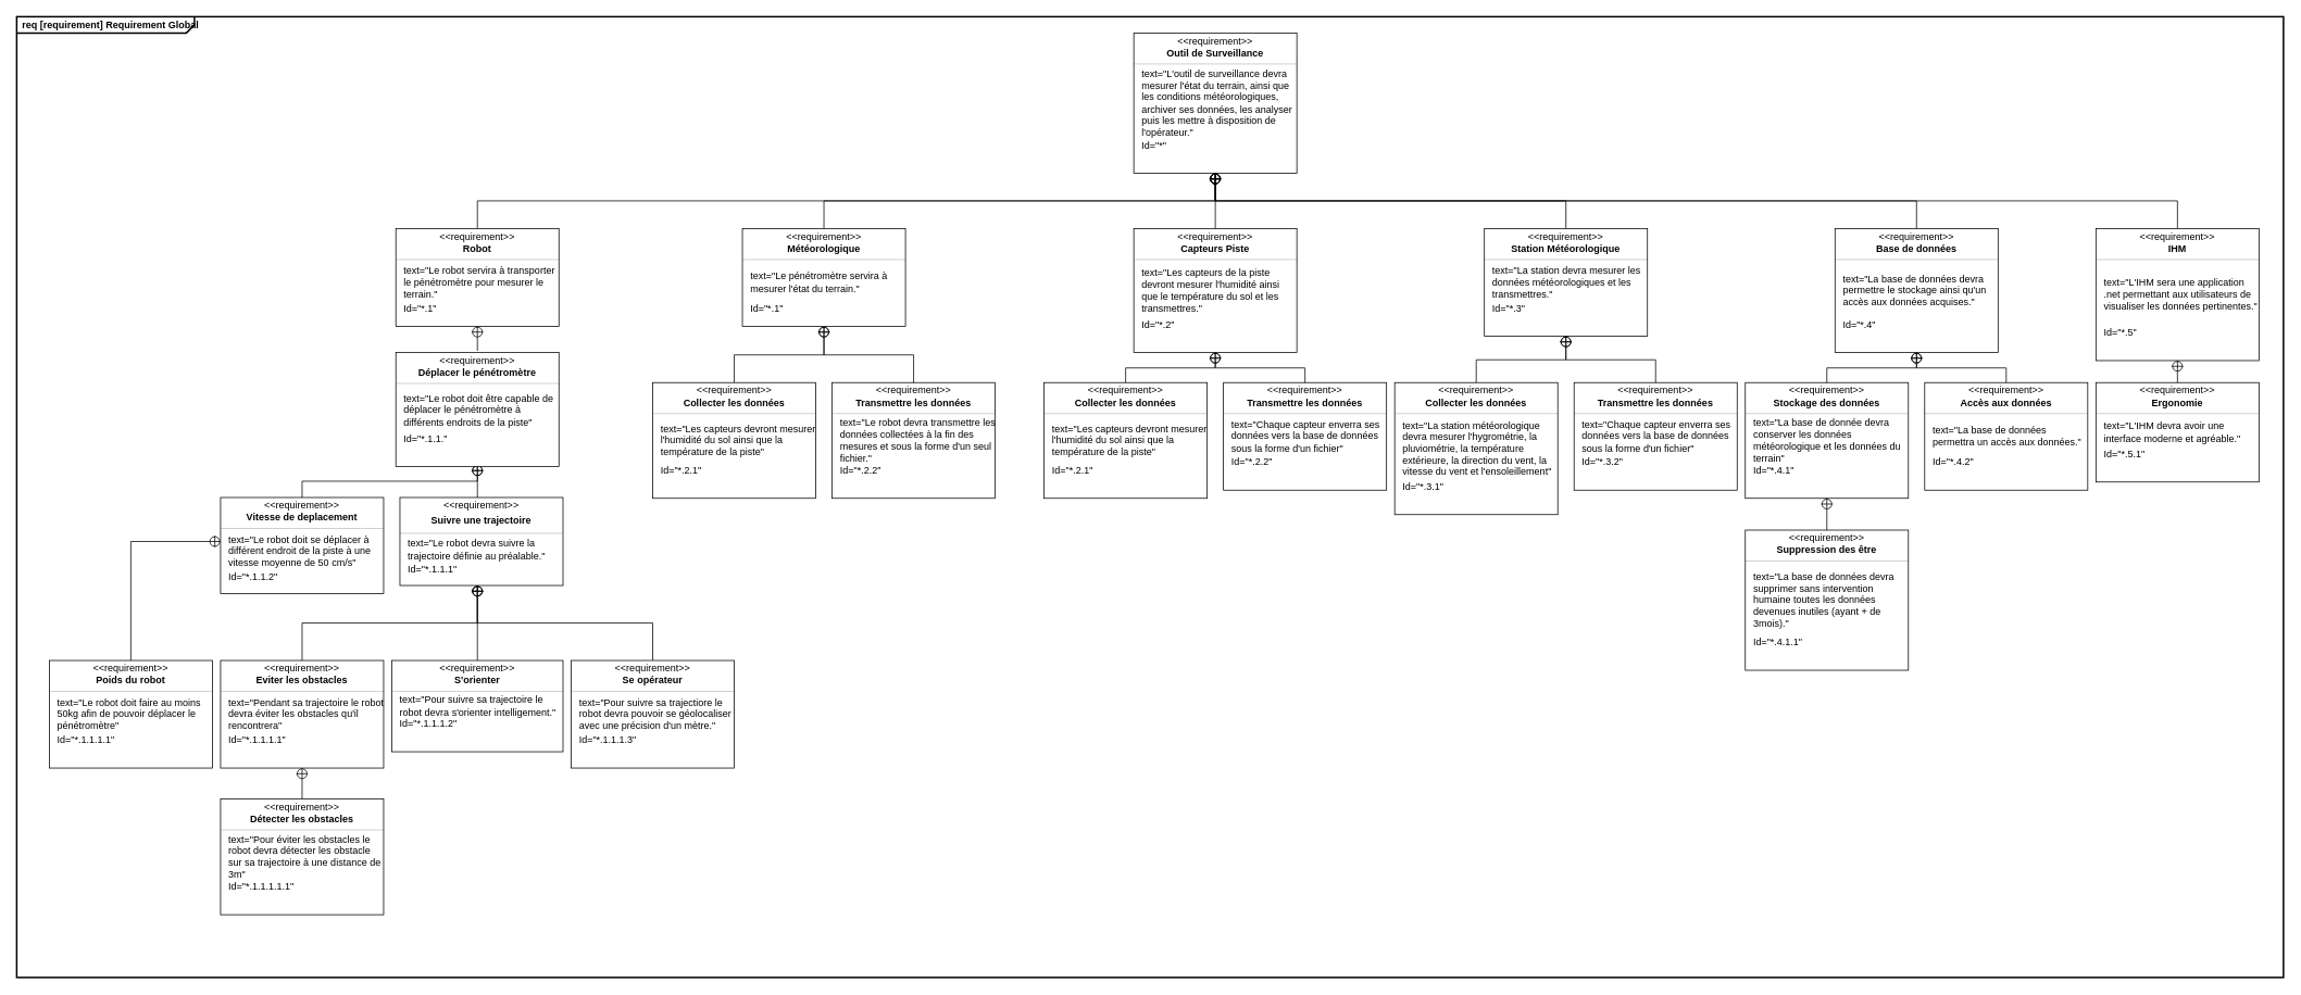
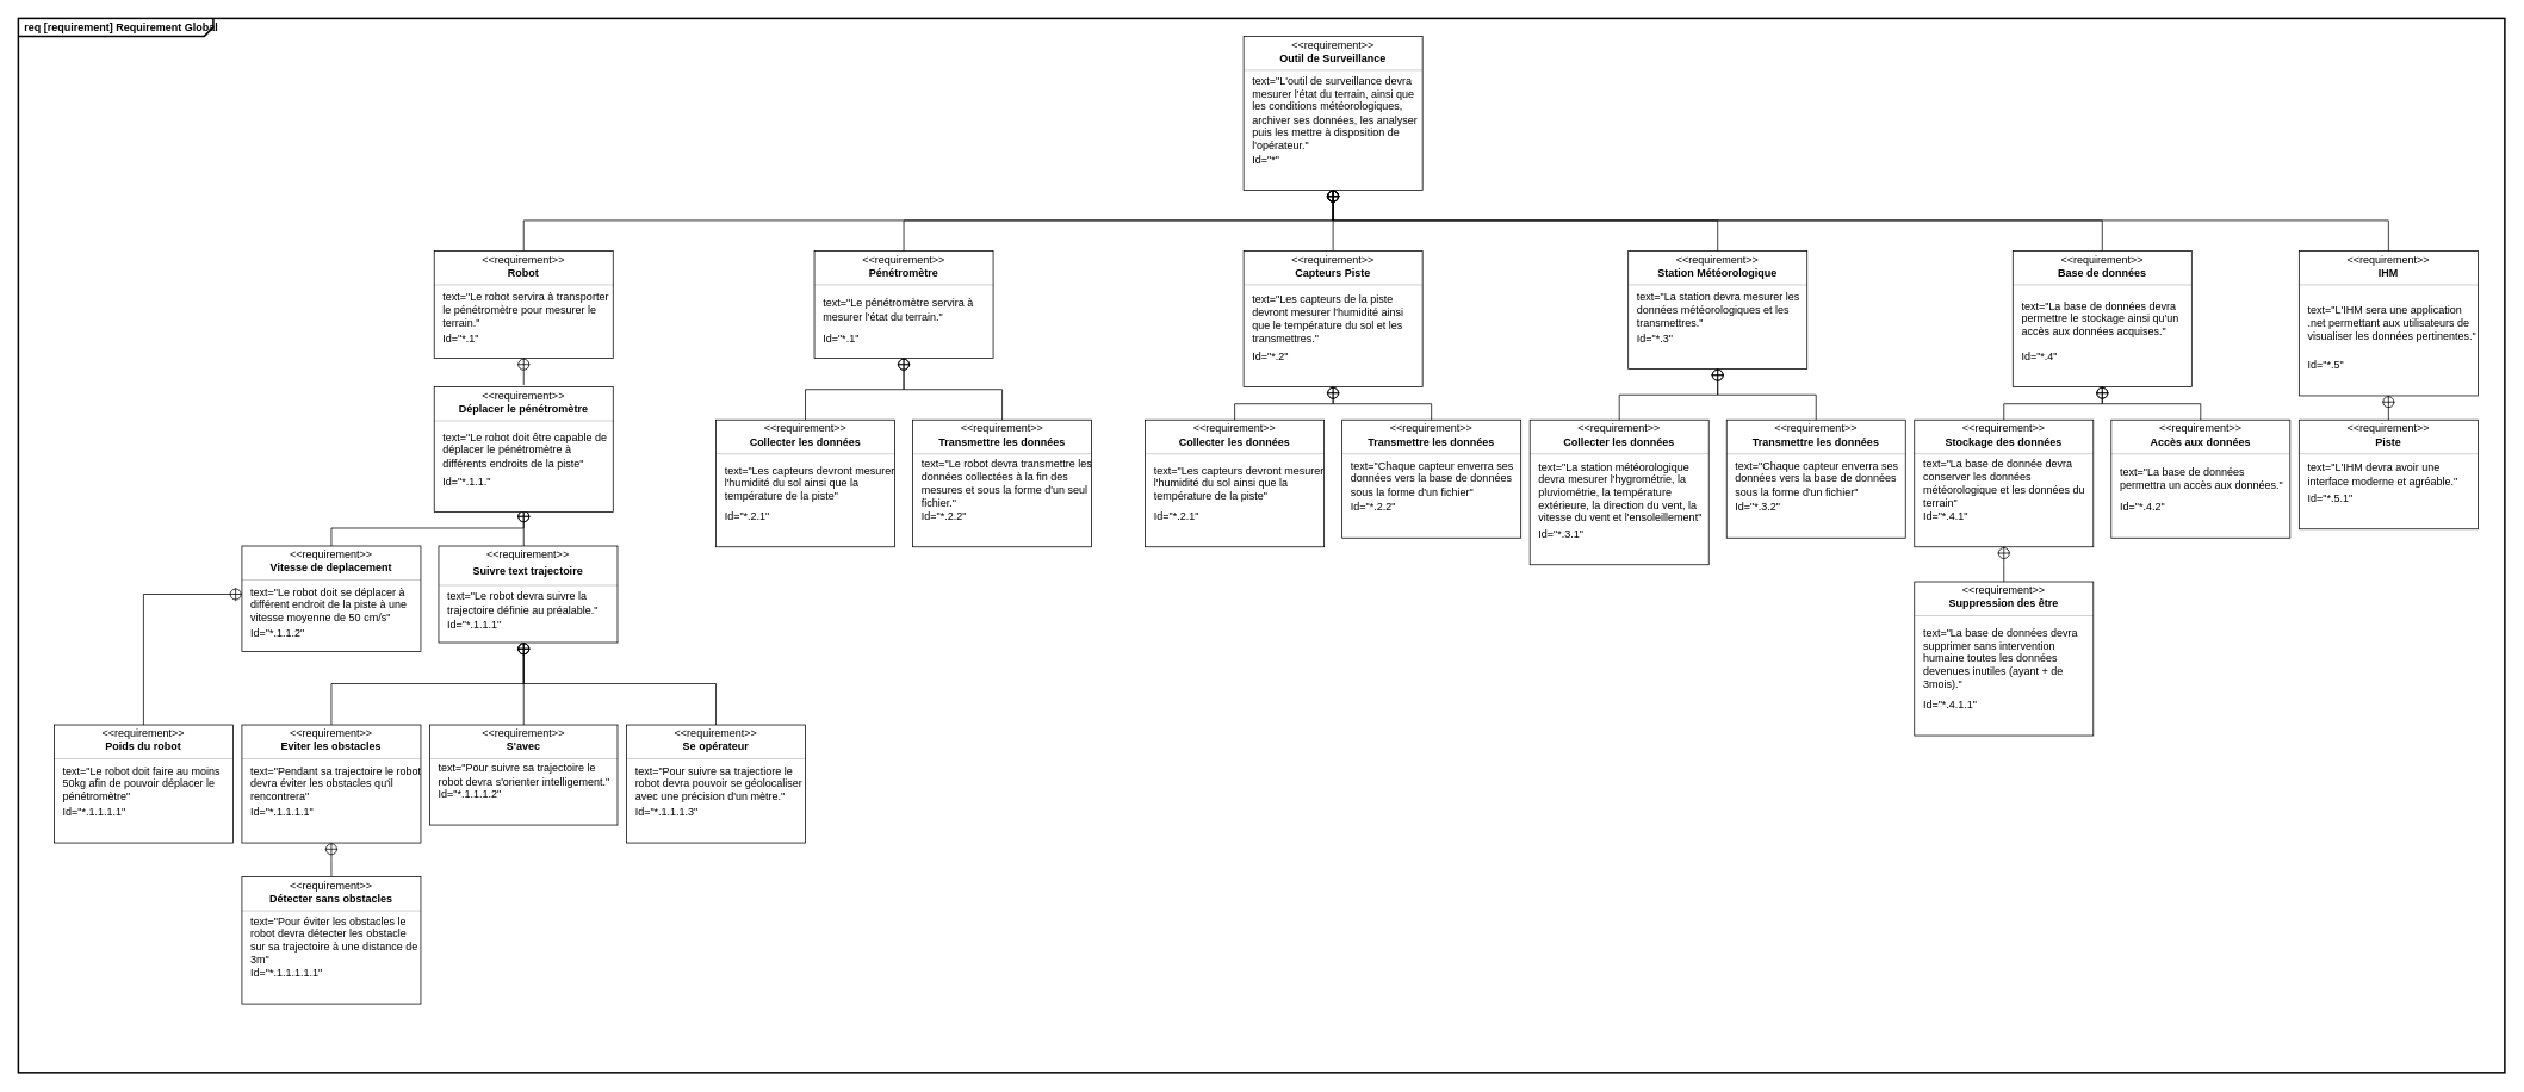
- <mxCell id="139" value="Météorologique" style="html=1;align=center;spacing=0;verticalAlign=middle;strokeColor=none;fillColor=none;whiteSpace=wrap;fontStyle=1" parent="137" vertex="1"><mxGeometry y="16" width="200" height="18" as="geometry" /></mxCell>
+ <mxCell id="139" value="Pénétromètre" style="html=1;align=center;spacing=0;verticalAlign=middle;strokeColor=none;fillColor=none;whiteSpace=wrap;fontStyle=1" parent="137" vertex="1"><mxGeometry y="16" width="200" height="18" as="geometry" /></mxCell>
- <mxCell id="115" value="Ergonomie" style="html=1;align=center;spacing=0;verticalAlign=middle;strokeColor=none;fillColor=none;whiteSpace=wrap;fontStyle=1" parent="113" vertex="1"><mxGeometry y="16" width="200" height="18" as="geometry" /></mxCell>
+ <mxCell id="115" value="Piste" style="html=1;align=center;spacing=0;verticalAlign=middle;strokeColor=none;fillColor=none;whiteSpace=wrap;fontStyle=1" parent="113" vertex="1"><mxGeometry y="16" width="200" height="18" as="geometry" /></mxCell>
- <mxCell id="163" value="Suivre une trajectoire" style="html=1;align=center;spacing=0;verticalAlign=middle;strokeColor=none;fillColor=none;whiteSpace=wrap;fontStyle=1" vertex="1" parent="161"><mxGeometry y="16" width="200" height="24" as="geometry" /></mxCell>
+ <mxCell id="163" value="Suivre text trajectoire" style="html=1;align=center;spacing=0;verticalAlign=middle;strokeColor=none;fillColor=none;whiteSpace=wrap;fontStyle=1" vertex="1" parent="161"><mxGeometry y="16" width="200" height="24" as="geometry" /></mxCell>
- <mxCell id="191" value="S'orienter" style="html=1;align=center;spacing=0;verticalAlign=middle;strokeColor=none;fillColor=none;whiteSpace=wrap;fontStyle=1" vertex="1" parent="189"><mxGeometry y="16" width="210" height="18" as="geometry" /></mxCell>
+ <mxCell id="191" value="S'avec" style="html=1;align=center;spacing=0;verticalAlign=middle;strokeColor=none;fillColor=none;whiteSpace=wrap;fontStyle=1" vertex="1" parent="189"><mxGeometry y="16" width="210" height="18" as="geometry" /></mxCell>
- <mxCell id="184" value="Détecter les obstacles" style="html=1;align=center;spacing=0;verticalAlign=middle;strokeColor=none;fillColor=none;whiteSpace=wrap;fontStyle=1" vertex="1" parent="182"><mxGeometry y="16" width="200" height="18" as="geometry" /></mxCell>
+ <mxCell id="184" value="Détecter sans obstacles" style="html=1;align=center;spacing=0;verticalAlign=middle;strokeColor=none;fillColor=none;whiteSpace=wrap;fontStyle=1" vertex="1" parent="182"><mxGeometry y="16" width="200" height="18" as="geometry" /></mxCell>
